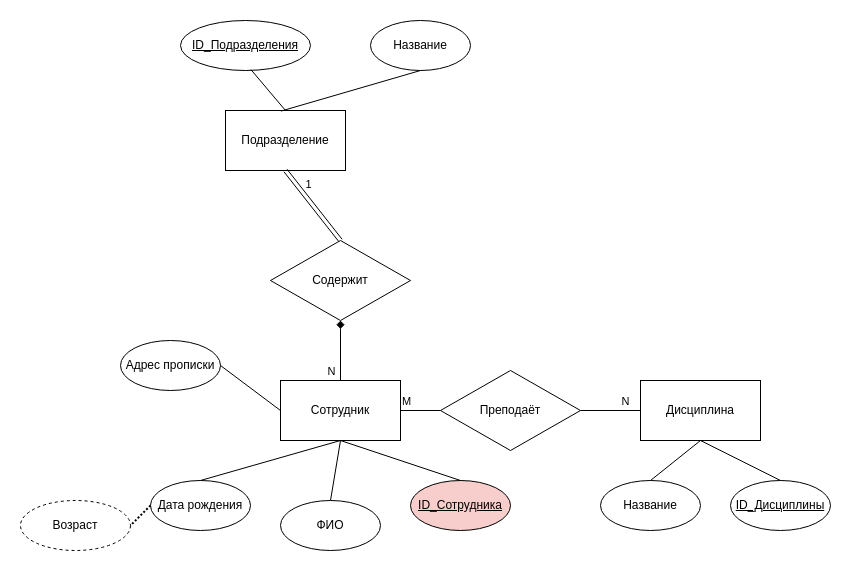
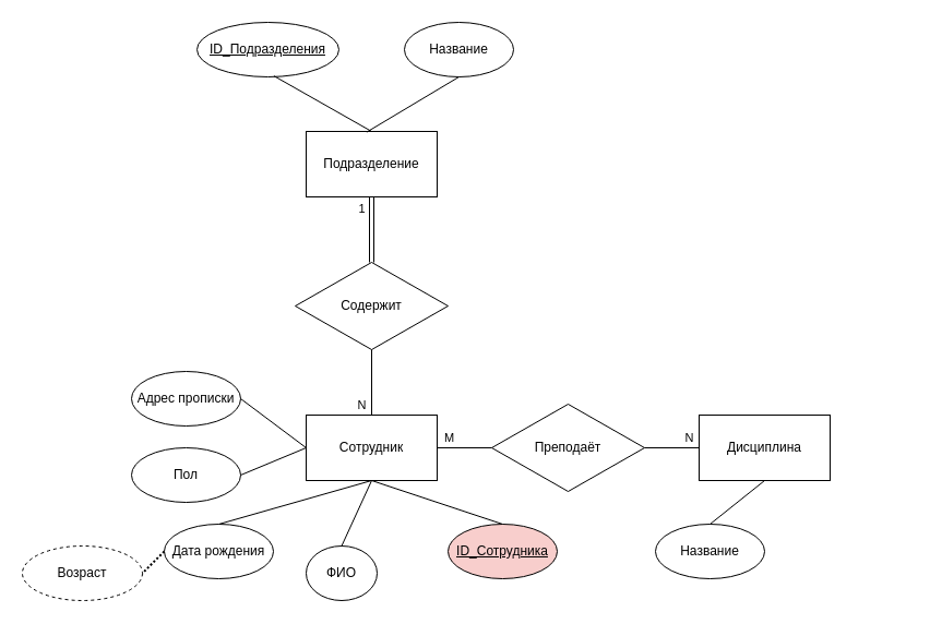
- <mxCell id="3" value="Подразделение" style="rounded=0;whiteSpace=wrap;html=1;" parent="1" vertex="1"><mxGeometry x="225" y="110" width="120" height="60" as="geometry" /></mxCell>
+ <mxCell id="3" value="Подразделение" style="rounded=0;whiteSpace=wrap;html=1;" parent="1" vertex="1"><mxGeometry x="280" y="120" width="120" height="60" as="geometry" /></mxCell>
- <mxCell id="26" value="" style="endArrow=diamond;html=1;rounded=0;exitX=0.5;exitY=0;exitDx=0;exitDy=0;" parent="1" source="2" target="23" edge="1"><mxGeometry width="50" height="50" relative="1" as="geometry"><mxPoint x="470" y="430" as="sourcePoint" /><mxPoint x="520" y="380" as="targetPoint" /></mxGeometry></mxCell>
+ <mxCell id="26" value="" style="endArrow=none;html=1;rounded=0;exitX=0.5;exitY=0;exitDx=0;exitDy=0;" parent="1" source="2" target="23" edge="1"><mxGeometry width="50" height="50" relative="1" as="geometry"><mxPoint x="470" y="430" as="sourcePoint" /><mxPoint x="520" y="380" as="targetPoint" /></mxGeometry></mxCell>
- <mxCell id="15" value="Преподаёт" style="rhombus;whiteSpace=wrap;html=1;" parent="1" vertex="1"><mxGeometry x="440" y="370" width="140" height="80" as="geometry" /></mxCell>
+ <mxCell id="15" value="Преподаёт" style="rhombus;whiteSpace=wrap;html=1;" parent="1" vertex="1"><mxGeometry x="450" y="370" width="140" height="80" as="geometry" /></mxCell>
+ <mxCell id="10" value="" style="endArrow=none;html=1;rounded=0;exitX=1;exitY=0.5;exitDx=0;exitDy=0;entryX=0;entryY=0.5;entryDx=0;entryDy=0;" parent="1" source="9" target="2" edge="1"><mxGeometry width="50" height="50" relative="1" as="geometry"><mxPoint x="630" y="570" as="sourcePoint" /><mxPoint x="680" y="520" as="targetPoint" /></mxGeometry></mxCell>
+ <mxCell id="9" value="Пол" style="ellipse;whiteSpace=wrap;html=1;" parent="1" vertex="1"><mxGeometry x="120" y="410" width="100" height="50" as="geometry" /></mxCell>
- <mxCell id="32" value="" style="endArrow=none;html=1;rounded=0;exitX=0.5;exitY=0;exitDx=0;exitDy=0;entryX=0.5;entryY=1;entryDx=0;entryDy=0;" parent="1" source="31" target="4" edge="1"><mxGeometry width="50" height="50" relative="1" as="geometry"><mxPoint x="470" y="330" as="sourcePoint" /><mxPoint x="520" y="280" as="targetPoint" /></mxGeometry></mxCell>
- <mxCell id="31" value="&lt;u&gt;ID_Дисциплины&lt;/u&gt;" style="ellipse;whiteSpace=wrap;html=1;" parent="1" vertex="1"><mxGeometry x="730" y="480" width="100" height="50" as="geometry" /></mxCell>
- <mxCell id="5" value="ФИО" style="ellipse;whiteSpace=wrap;html=1;" parent="1" vertex="1"><mxGeometry x="280" y="500" width="100" height="50" as="geometry" /></mxCell>
+ <mxCell id="5" value="ФИО" style="ellipse;whiteSpace=wrap;html=1;" parent="1" vertex="1"><mxGeometry x="280" y="500" width="65" height="50" as="geometry" /></mxCell>
